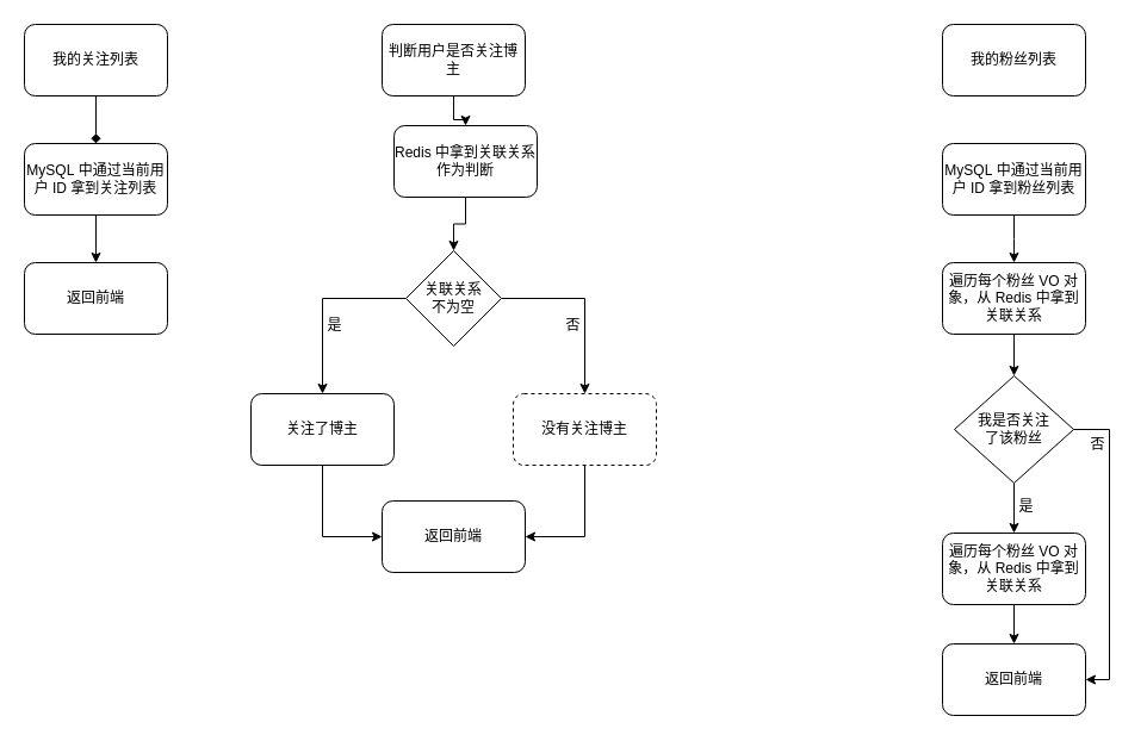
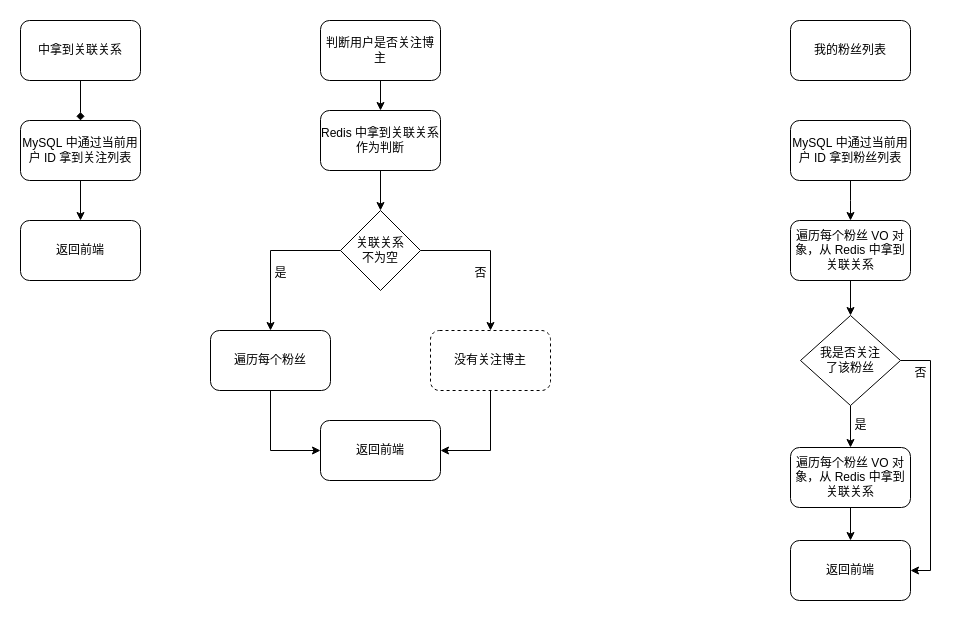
- <mxCell id="3" value="我的关注列表" style="rounded=1;whiteSpace=wrap;html=1;" vertex="1" parent="1"><mxGeometry x="20" y="20" width="120" height="60" as="geometry" /></mxCell>
+ <mxCell id="3" value="中拿到关联关系" style="rounded=1;whiteSpace=wrap;html=1;" vertex="1" parent="1"><mxGeometry x="20" y="20" width="120" height="60" as="geometry" /></mxCell>
- <mxCell id="10" value="Redis&amp;nbsp;中拿到关联关系作为判断" style="rounded=1;whiteSpace=wrap;html=1;" vertex="1" parent="1"><mxGeometry x="330" y="105" width="120" height="60" as="geometry" /></mxCell>
+ <mxCell id="10" value="Redis&amp;nbsp;中拿到关联关系作为判断" style="rounded=1;whiteSpace=wrap;html=1;" vertex="1" parent="1"><mxGeometry x="320" y="110" width="120" height="60" as="geometry" /></mxCell>
- <mxCell id="15" value="关注了博主" style="rounded=1;whiteSpace=wrap;html=1;" vertex="1" parent="1"><mxGeometry x="210" y="330" width="120" height="60" as="geometry" /></mxCell>
+ <mxCell id="15" value="遍历每个粉丝" style="rounded=1;whiteSpace=wrap;html=1;" vertex="1" parent="1"><mxGeometry x="210" y="330" width="120" height="60" as="geometry" /></mxCell>
